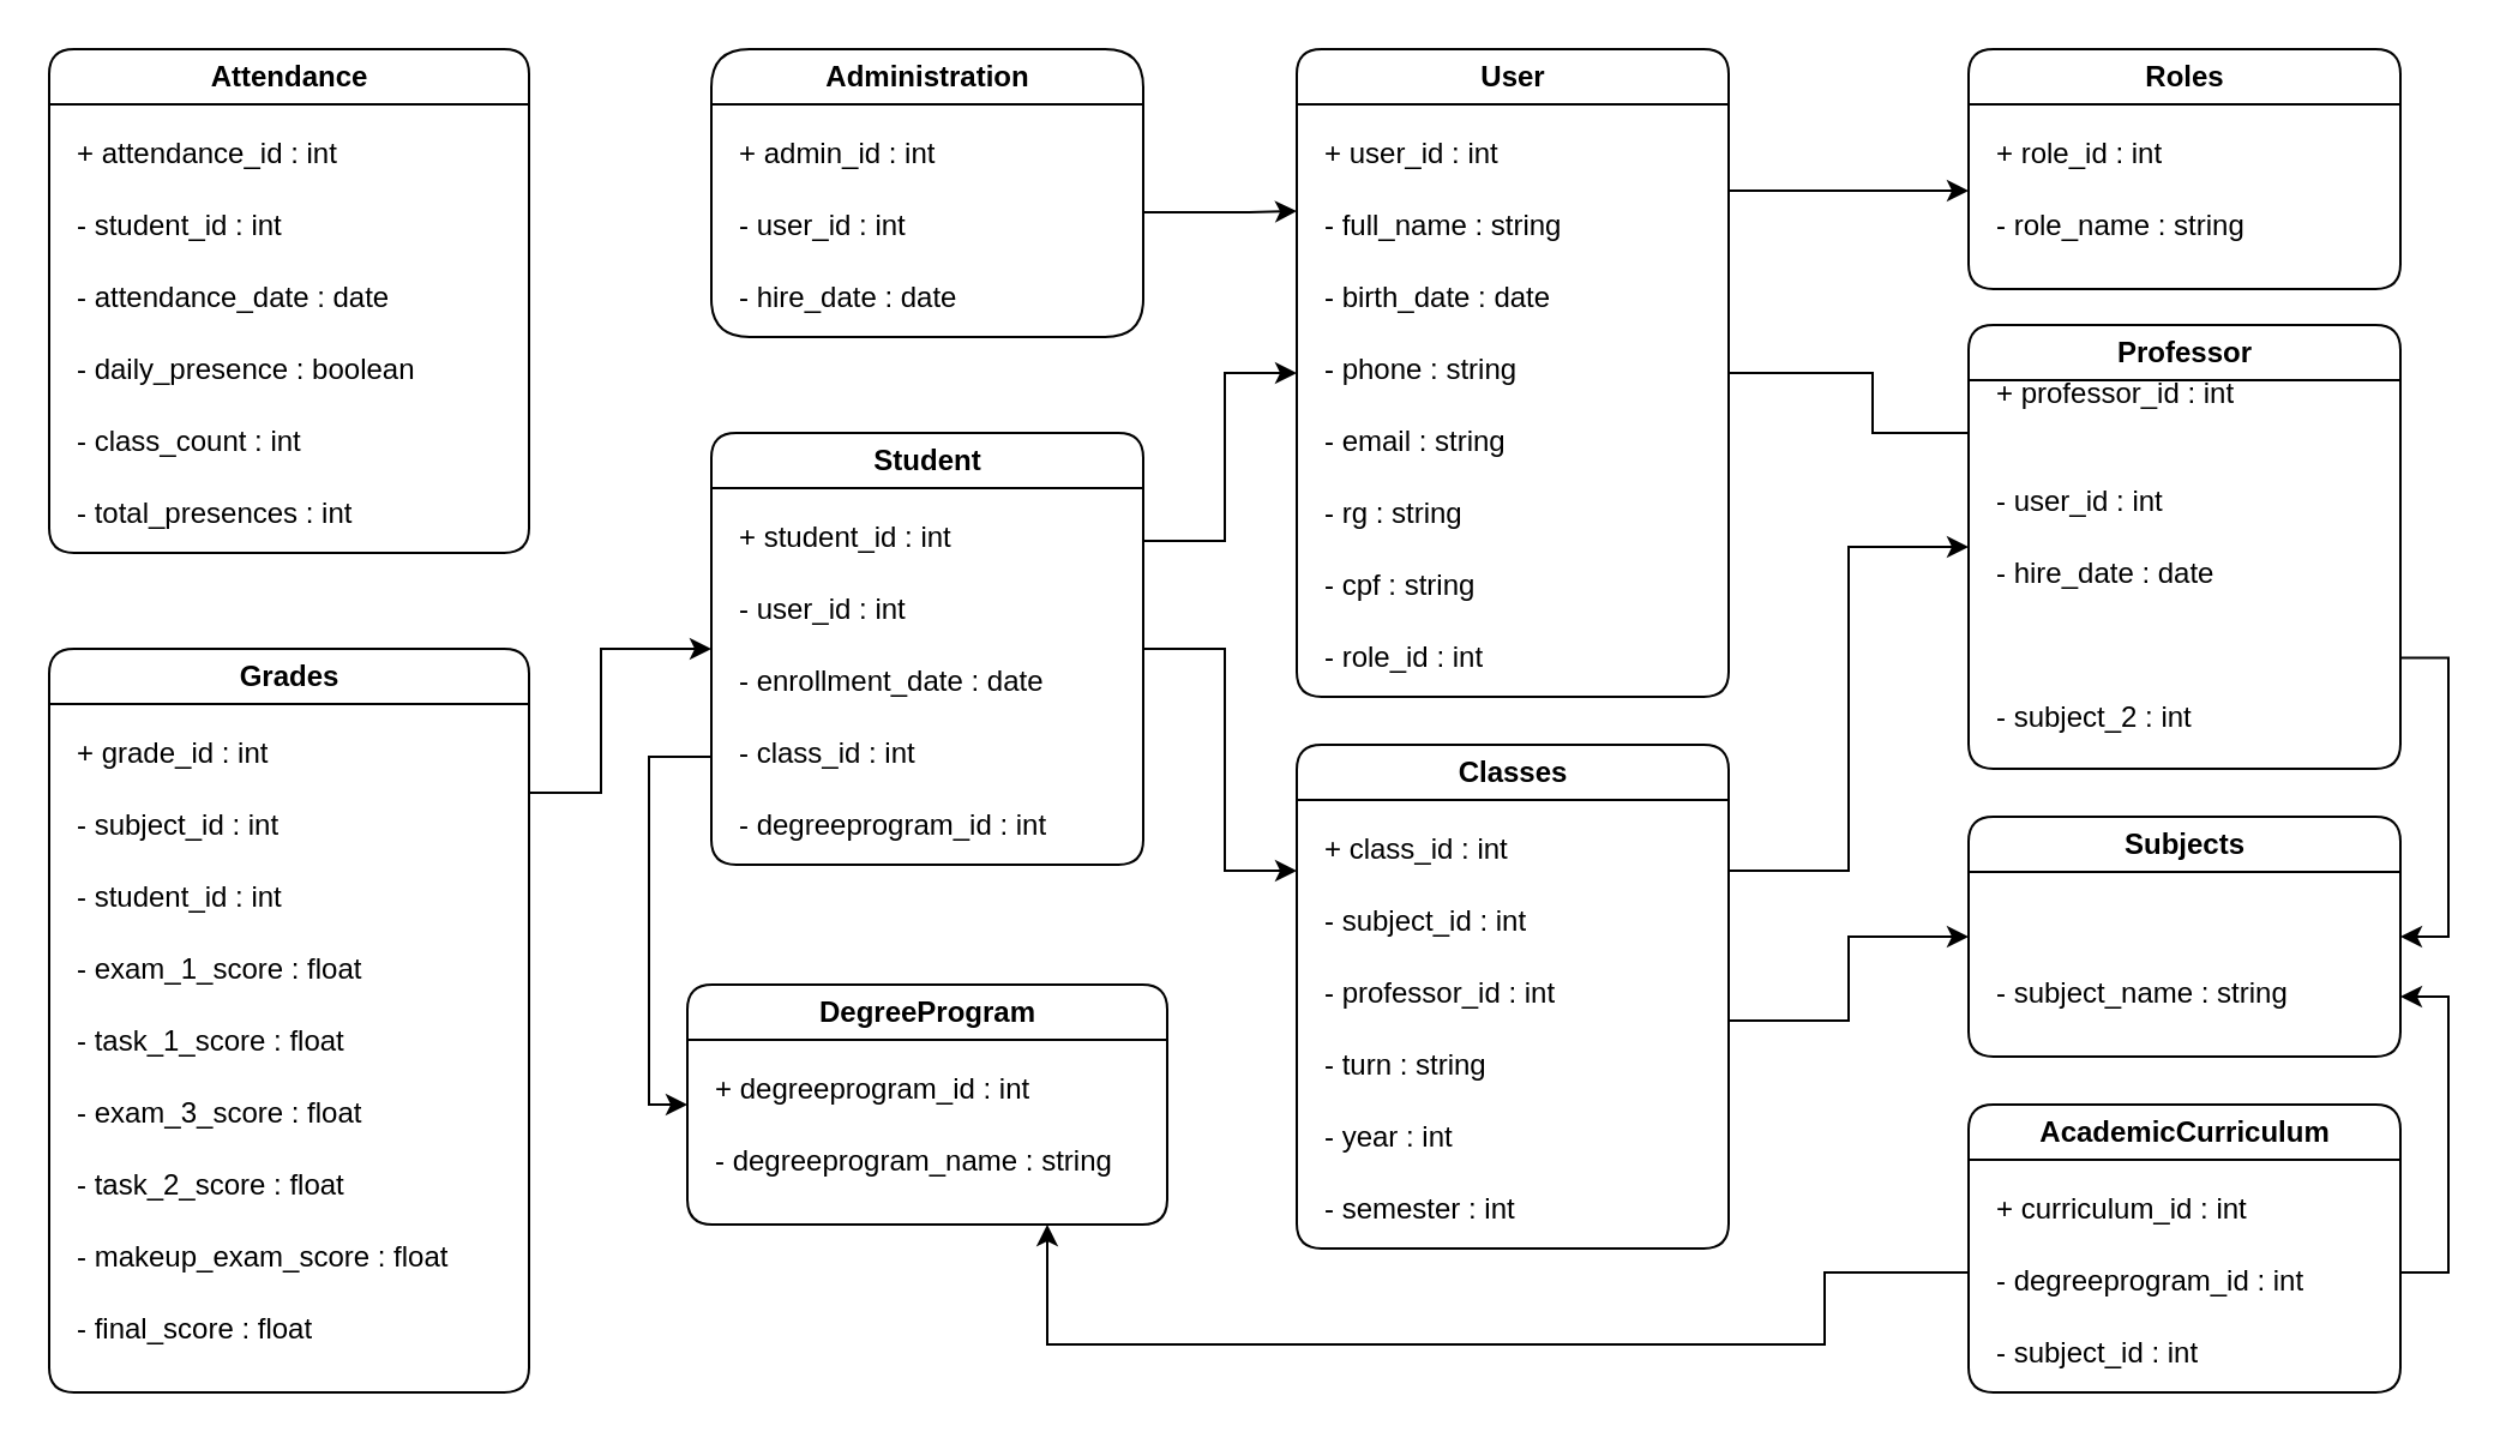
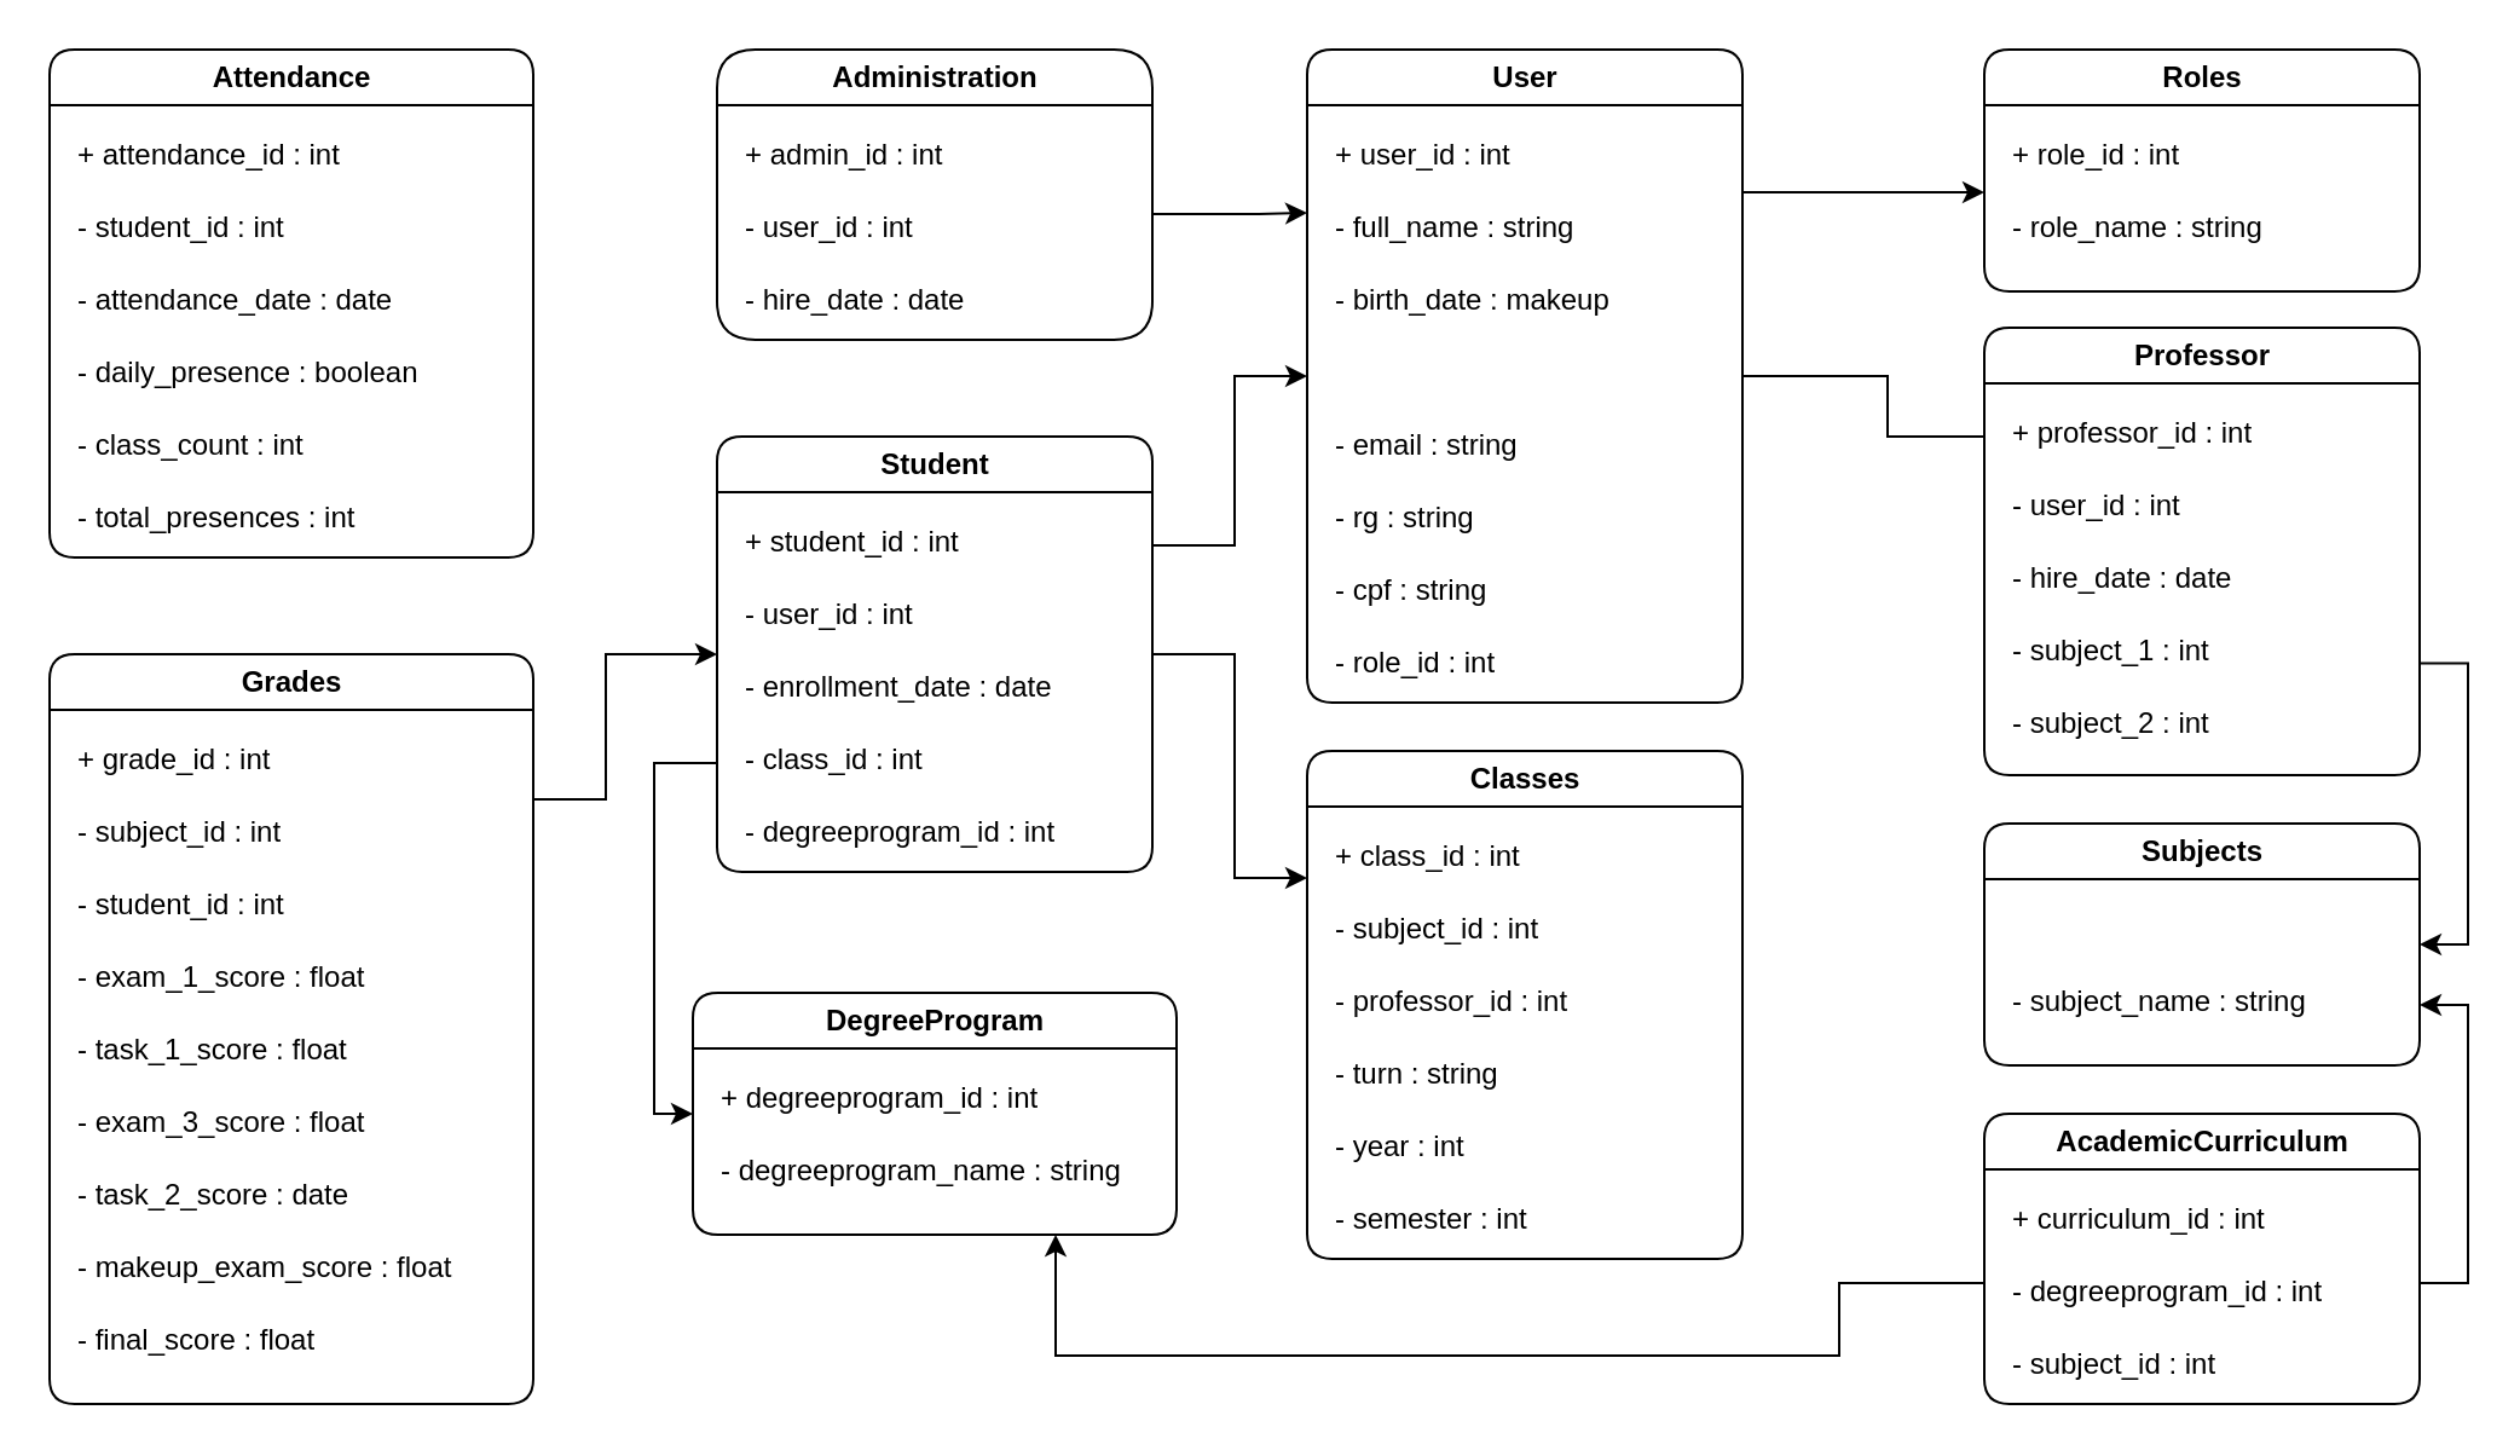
- <mxCell id="5" value="- birth_date : date" style="text;html=1;" parent="2" vertex="1"><mxGeometry x="10" y="90" width="160" height="26" as="geometry" /></mxCell>
+ <mxCell id="5" value="- birth_date : makeup" style="text;html=1;" parent="2" vertex="1"><mxGeometry x="10" y="90" width="160" height="26" as="geometry" /></mxCell>
- <mxCell id="6" value="- phone : string" style="text;html=1;" parent="2" vertex="1"><mxGeometry x="10" y="120" width="160" height="26" as="geometry" /></mxCell>
- <mxCell id="23" value="+ professor_id : int&amp;nbsp;" style="text;html=1;" parent="22" vertex="1"><mxGeometry x="10" y="15" width="160" height="26" as="geometry" /></mxCell>
+ <mxCell id="23" value="+ professor_id : int&amp;nbsp;" style="text;html=1;" parent="22" vertex="1"><mxGeometry x="10" y="30" width="160" height="26" as="geometry" /></mxCell>
+ <mxCell id="26" value="- subject_1 : int&amp;nbsp;" style="text;html=1;" parent="22" vertex="1"><mxGeometry x="10" y="120" width="160" height="26" as="geometry" /></mxCell>
- <mxCell id="42" style="edgeStyle=orthogonalEdgeStyle;rounded=0;html=1;entryX=0;entryY=0.5;exitX=1;exitY=0.25;exitDx=0;exitDy=0;" parent="1" target="22" edge="1" source="34"><mxGeometry relative="1" as="geometry"><mxPoint x="400" y="680" as="sourcePoint" /></mxGeometry></mxCell>
- <mxCell id="45" style="edgeStyle=orthogonalEdgeStyle;rounded=0;html=1;entryX=0;entryY=0.5;exitX=1;exitY=0.5;exitDx=0;exitDy=0;" parent="1" source="34" target="43" edge="1"><mxGeometry relative="1" as="geometry"><mxPoint x="400" y="790" as="sourcePoint" /><Array as="points"><mxPoint x="770" y="425" /><mxPoint x="770" y="390" /></Array></mxGeometry></mxCell>
- <mxCell id="70" value="- task_2_score : float" style="text;html=1;" parent="63" vertex="1"><mxGeometry x="10" y="210" width="180" height="26" as="geometry" /></mxCell>
+ <mxCell id="70" value="- task_2_score : date" style="text;html=1;" parent="63" vertex="1"><mxGeometry x="10" y="210" width="180" height="26" as="geometry" /></mxCell>
